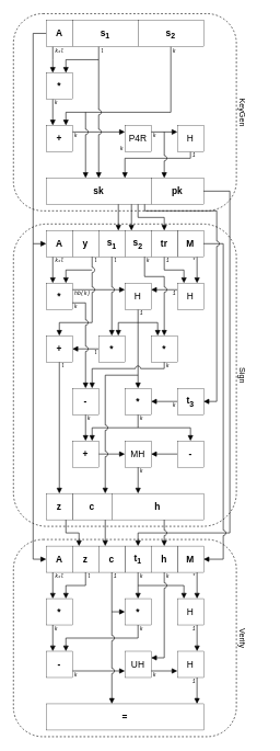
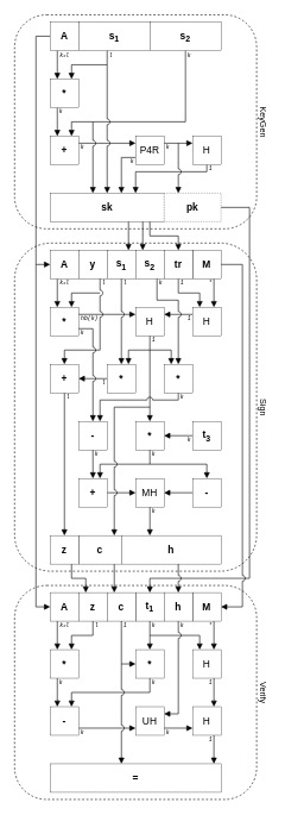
+ <mxCell id="20" style="edgeStyle=orthogonalEdgeStyle;rounded=0;jumpStyle=arc;jumpSize=8;orthogonalLoop=1;jettySize=auto;html=1;exitX=0;exitY=0.75;exitDx=0;exitDy=0;entryX=0.625;entryY=0;entryDx=0;entryDy=0;entryPerimeter=0;endArrow=block;endFill=1;" parent="1" source="21" target="13" edge="1"><mxGeometry relative="1" as="geometry" /></mxCell>
- <mxCell id="14" value="&lt;b&gt;pk&lt;/b&gt;" style="rounded=0;whiteSpace=wrap;html=1;strokeWidth=0.5;fontFamily=Helvetica;fontSize=14;fillColor=default;" parent="1" vertex="1"><mxGeometry x="230" y="270" width="80" height="40" as="geometry" /></mxCell>
+ <mxCell id="14" value="&lt;b&gt;pk&lt;/b&gt;" style="rounded=0;whiteSpace=wrap;html=1;strokeWidth=0.5;fontFamily=Helvetica;fontSize=14;fillColor=default;dashed=1;" parent="1" vertex="1"><mxGeometry x="230" y="270" width="80" height="40" as="geometry" /></mxCell>
- <mxCell id="101" style="edgeStyle=orthogonalEdgeStyle;rounded=0;orthogonalLoop=1;jettySize=auto;html=1;endArrow=block;endFill=1;exitX=0.938;exitY=1;exitDx=0;exitDy=0;exitPerimeter=0;jumpStyle=arc;jumpSize=8;" parent="1" source="13" target="71" edge="1"><mxGeometry relative="1" as="geometry"><Array as="points"><mxPoint x="220" y="320" /><mxPoint x="330" y="320" /><mxPoint x="330" y="610" /></Array></mxGeometry></mxCell>
